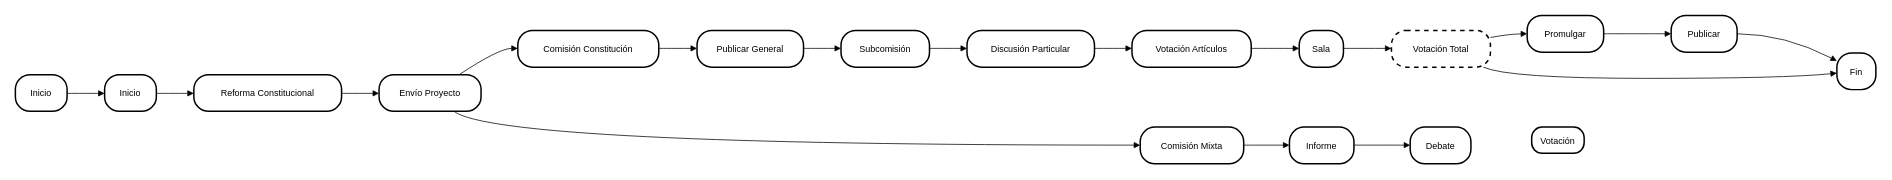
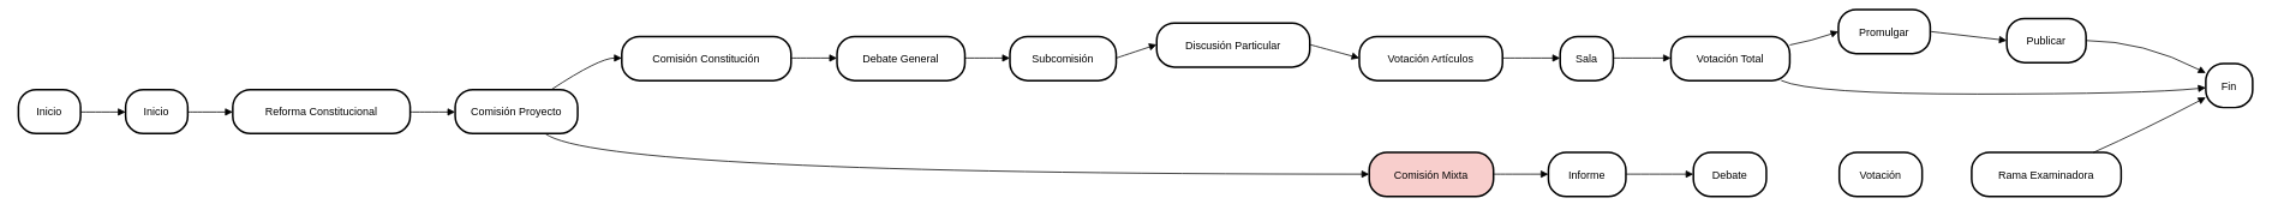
- <mxCell id="13" value="Promulgar" style="rounded=1;arcSize=40;strokeWidth=2" vertex="1" parent="1"><mxGeometry x="2036" y="20" width="102" height="49" as="geometry" /></mxCell>
+ <mxCell id="13" value="Promulgar" style="rounded=1;arcSize=40;strokeWidth=2" vertex="1" parent="1"><mxGeometry x="2041" y="10" width="102" height="49" as="geometry" /></mxCell>
- <mxCell id="7" value="Publicar General" style="rounded=1;arcSize=40;strokeWidth=2" vertex="1" parent="1"><mxGeometry x="929" y="40" width="142" height="49" as="geometry" /></mxCell>
+ <mxCell id="7" value="Debate General" style="rounded=1;arcSize=40;strokeWidth=2" vertex="1" parent="1"><mxGeometry x="929" y="40" width="142" height="49" as="geometry" /></mxCell>
- <mxCell id="9" value="Discusión Particular" style="rounded=1;arcSize=40;strokeWidth=2" vertex="1" parent="1"><mxGeometry x="1289" y="40" width="170" height="49" as="geometry" /></mxCell>
+ <mxCell id="9" value="Discusión Particular" style="rounded=1;arcSize=40;strokeWidth=2" vertex="1" parent="1"><mxGeometry x="1284" y="25" width="170" height="49" as="geometry" /></mxCell>
- <mxCell id="12" value="Votación Total" style="rounded=1;arcSize=40;strokeWidth=2;dashed=1;" vertex="1" parent="1"><mxGeometry x="1855" y="40" width="132" height="49" as="geometry" /></mxCell>
+ <mxCell id="12" value="Votación Total" style="rounded=1;arcSize=40;strokeWidth=2" vertex="1" parent="1"><mxGeometry x="1855" y="40" width="132" height="49" as="geometry" /></mxCell>
- <mxCell id="5" value="Envío Proyecto" style="rounded=1;arcSize=40;strokeWidth=2" vertex="1" parent="1"><mxGeometry x="505" y="99" width="136" height="49" as="geometry" /></mxCell>
+ <mxCell id="5" value="Comisión Proyecto" style="rounded=1;arcSize=40;strokeWidth=2" vertex="1" parent="1"><mxGeometry x="505" y="99" width="136" height="49" as="geometry" /></mxCell>
+ <mxCell id="38" value="" style="curved=1;startArrow=none;endArrow=block;exitX=0.82;exitY=-0.01;entryX=0;entryY=0.77;" edge="1" parent="1" source="20" target="15"><mxGeometry relative="1" as="geometry"><Array as="points"><mxPoint x="2380" y="144" /></Array></mxGeometry></mxCell>
- <mxCell id="19" value="Votación" style="rounded=1;arcSize=40;strokeWidth=2" vertex="1" parent="1"><mxGeometry x="2042" y="169" width="70" height="35" as="geometry" /></mxCell>
+ <mxCell id="19" value="Votación" style="rounded=1;arcSize=40;strokeWidth=2" vertex="1" parent="1"><mxGeometry x="2042" y="169" width="92" height="49" as="geometry" /></mxCell>
- <mxCell id="16" value="Comisión Mixta" style="rounded=1;arcSize=40;strokeWidth=2" vertex="1" parent="1"><mxGeometry x="1520" y="169" width="138" height="49" as="geometry" /></mxCell>
+ <mxCell id="16" value="Comisión Mixta" style="rounded=1;arcSize=40;strokeWidth=2;fillColor=#f8cecc;" vertex="1" parent="1"><mxGeometry x="1520" y="169" width="138" height="49" as="geometry" /></mxCell>
+ <mxCell id="20" value="Rama Examinadora" style="rounded=1;arcSize=40;strokeWidth=2" vertex="1" parent="1"><mxGeometry x="2189" y="169" width="166" height="49" as="geometry" /></mxCell>
